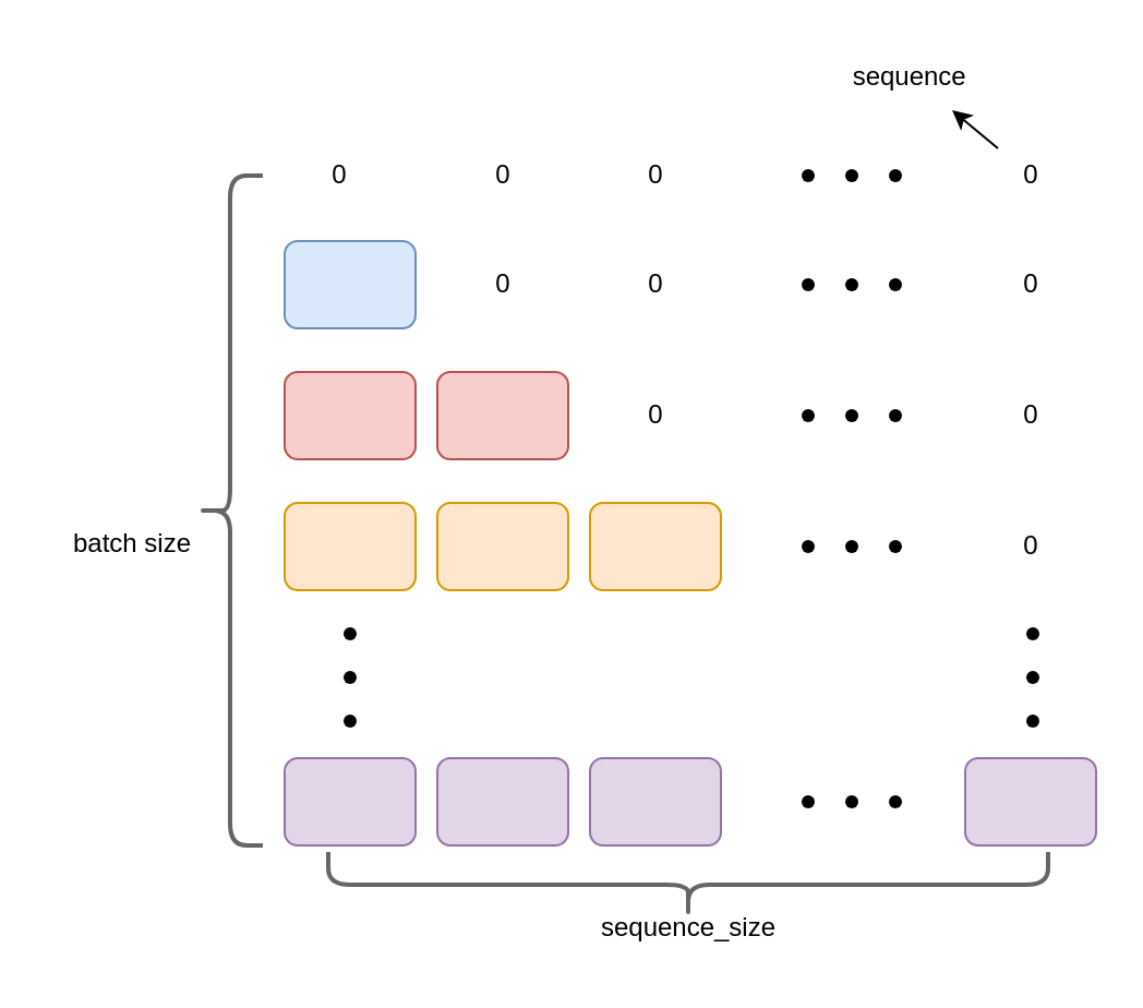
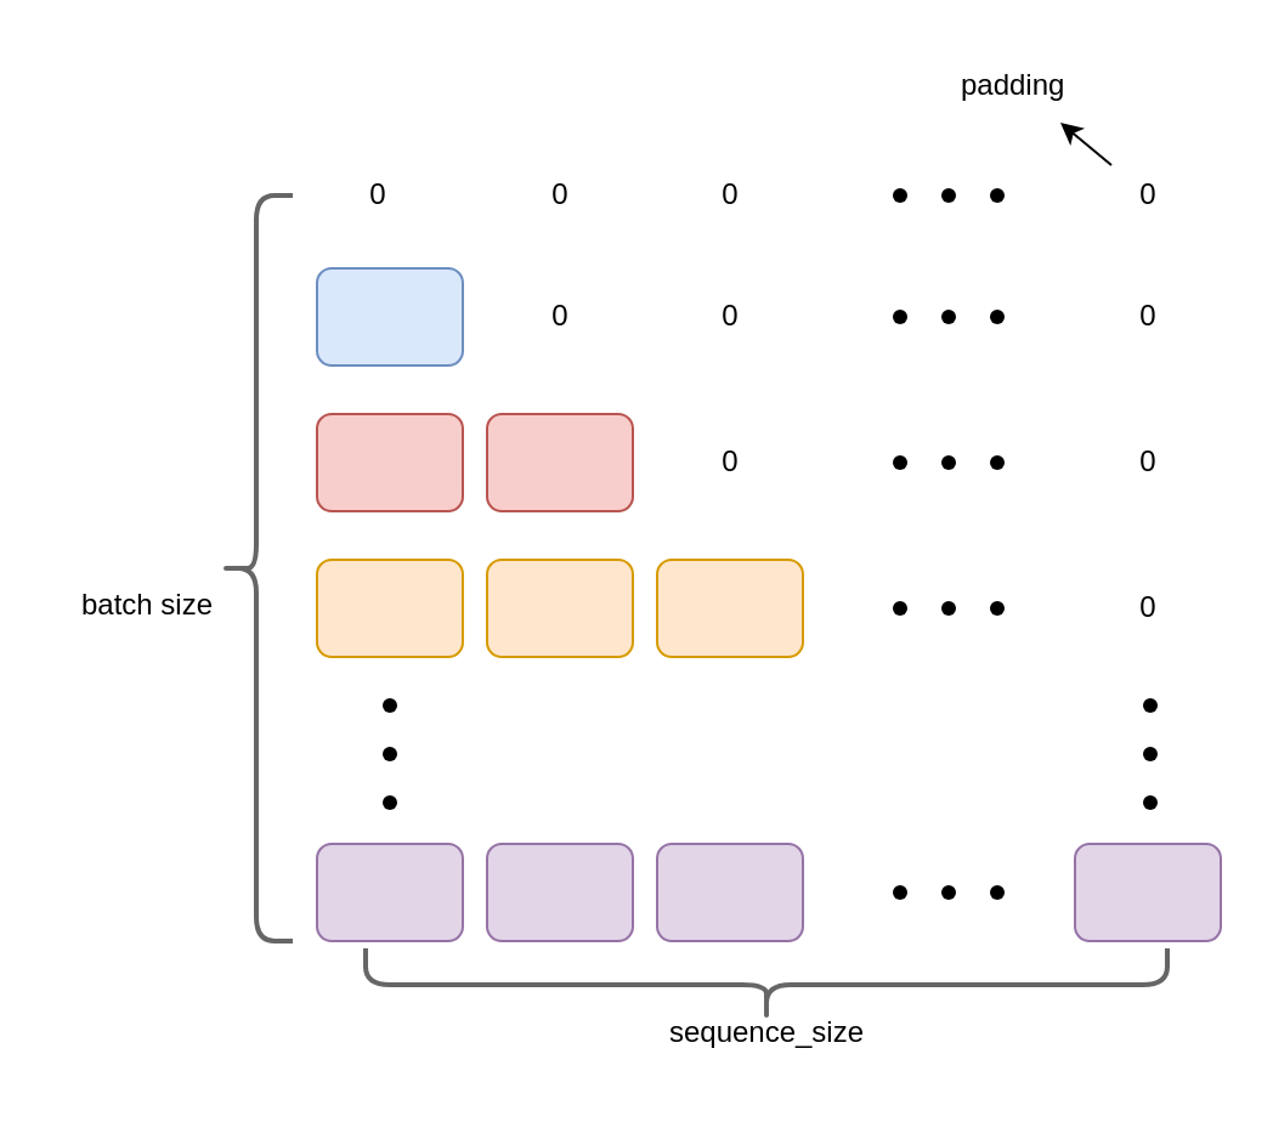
- <mxCell id="40" value="sequence&amp;nbsp;" style="text;html=1;align=center;verticalAlign=middle;resizable=0;points=[];autosize=1;strokeColor=none;fillColor=none;" vertex="1" parent="1"><mxGeometry x="383" y="20" width="70" height="30" as="geometry" /></mxCell>
+ <mxCell id="40" value="padding&amp;nbsp;" style="text;html=1;align=center;verticalAlign=middle;resizable=0;points=[];autosize=1;strokeColor=none;fillColor=none;" vertex="1" parent="1"><mxGeometry x="383" y="20" width="70" height="30" as="geometry" /></mxCell>
